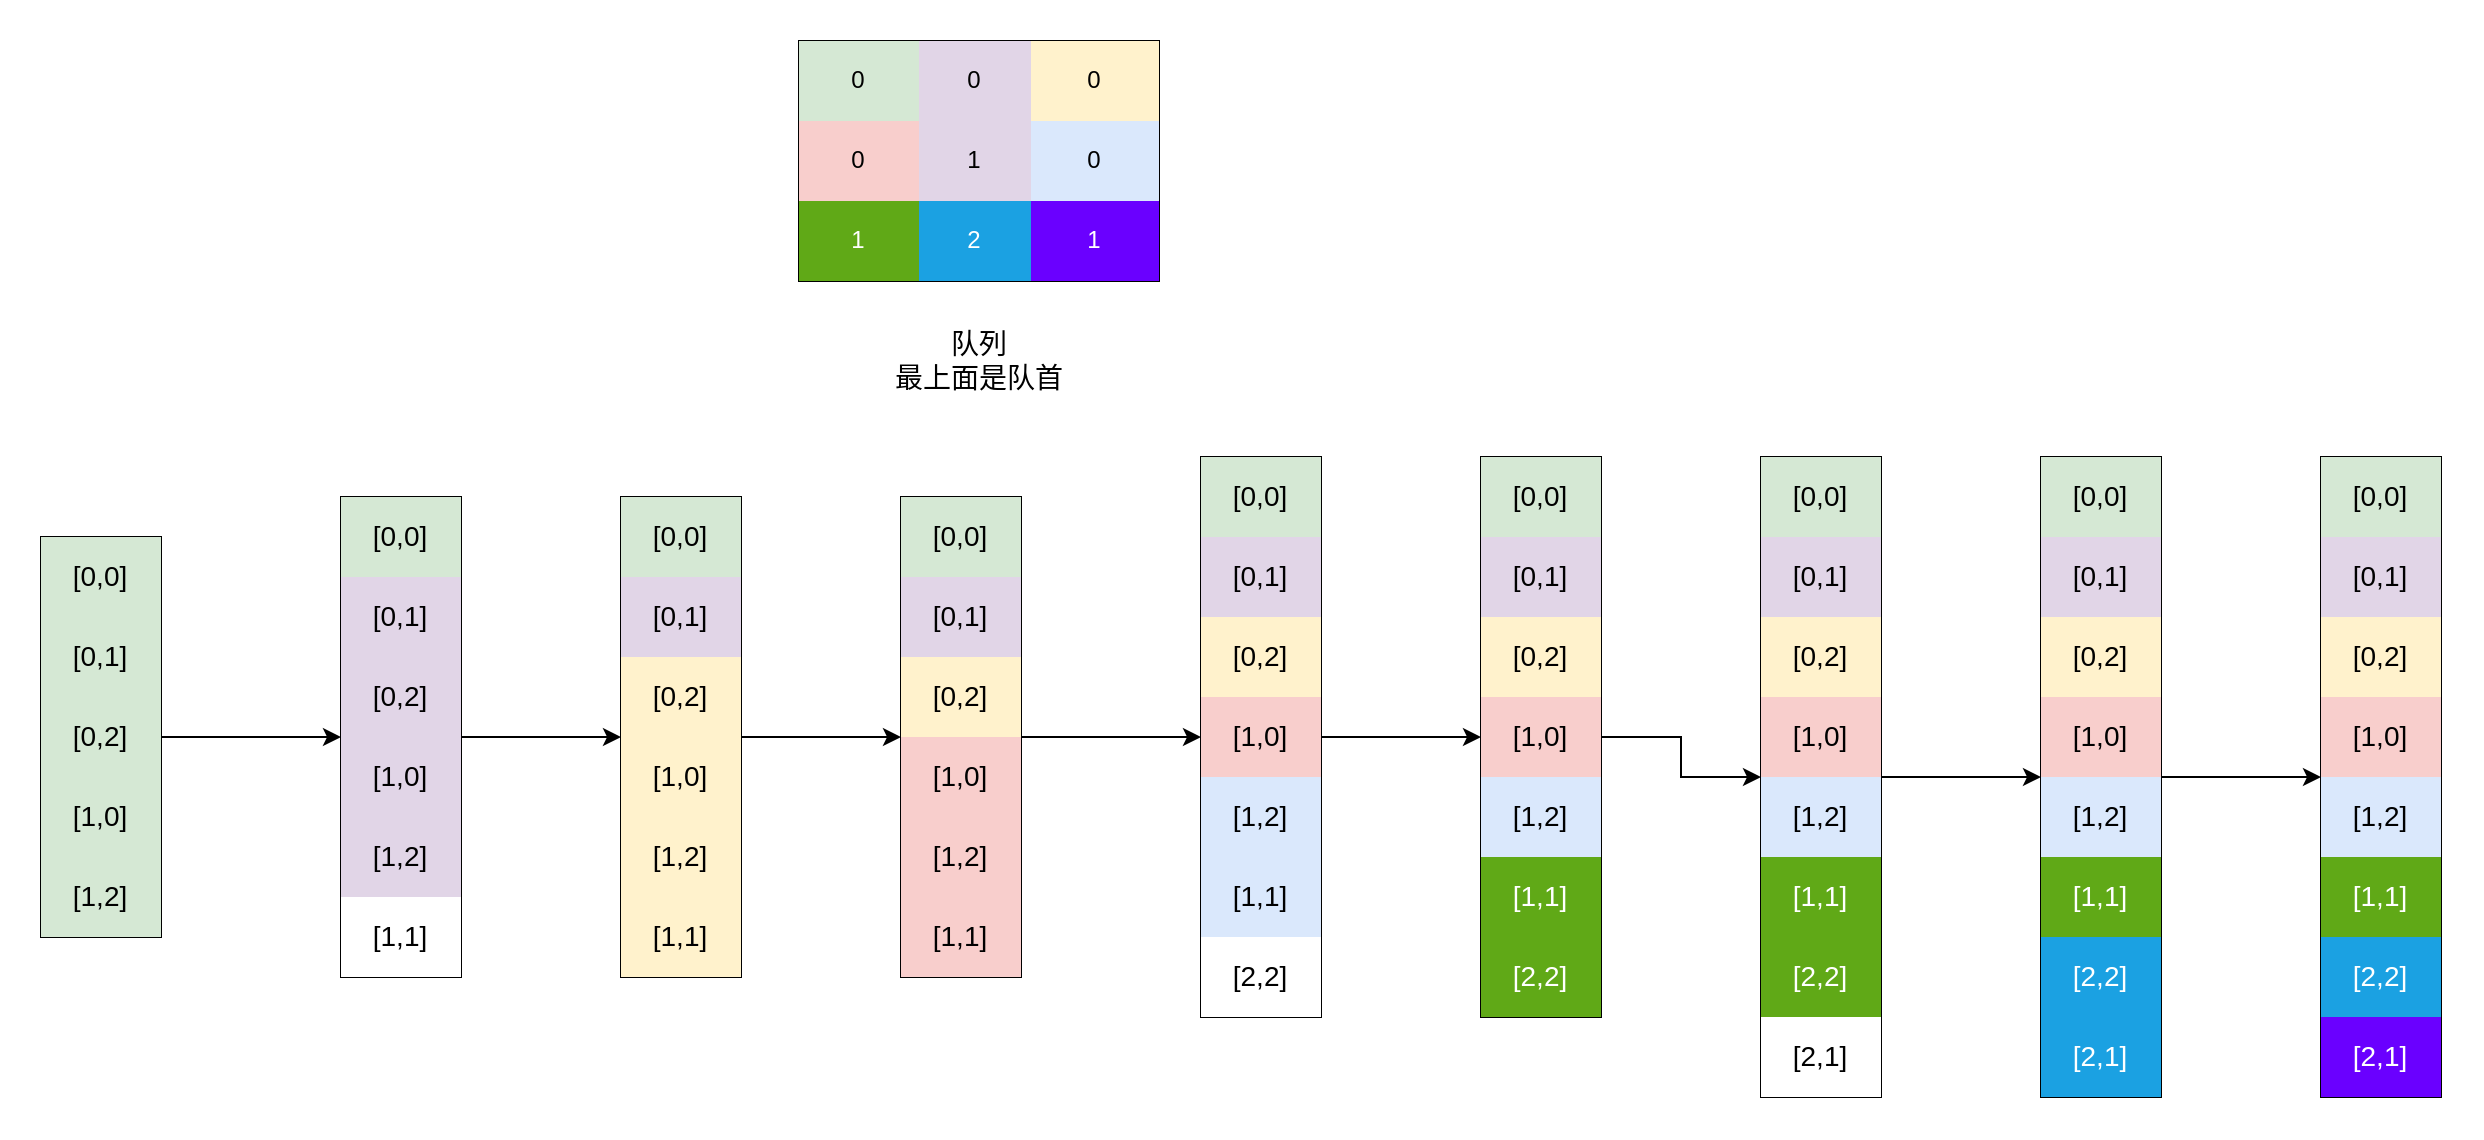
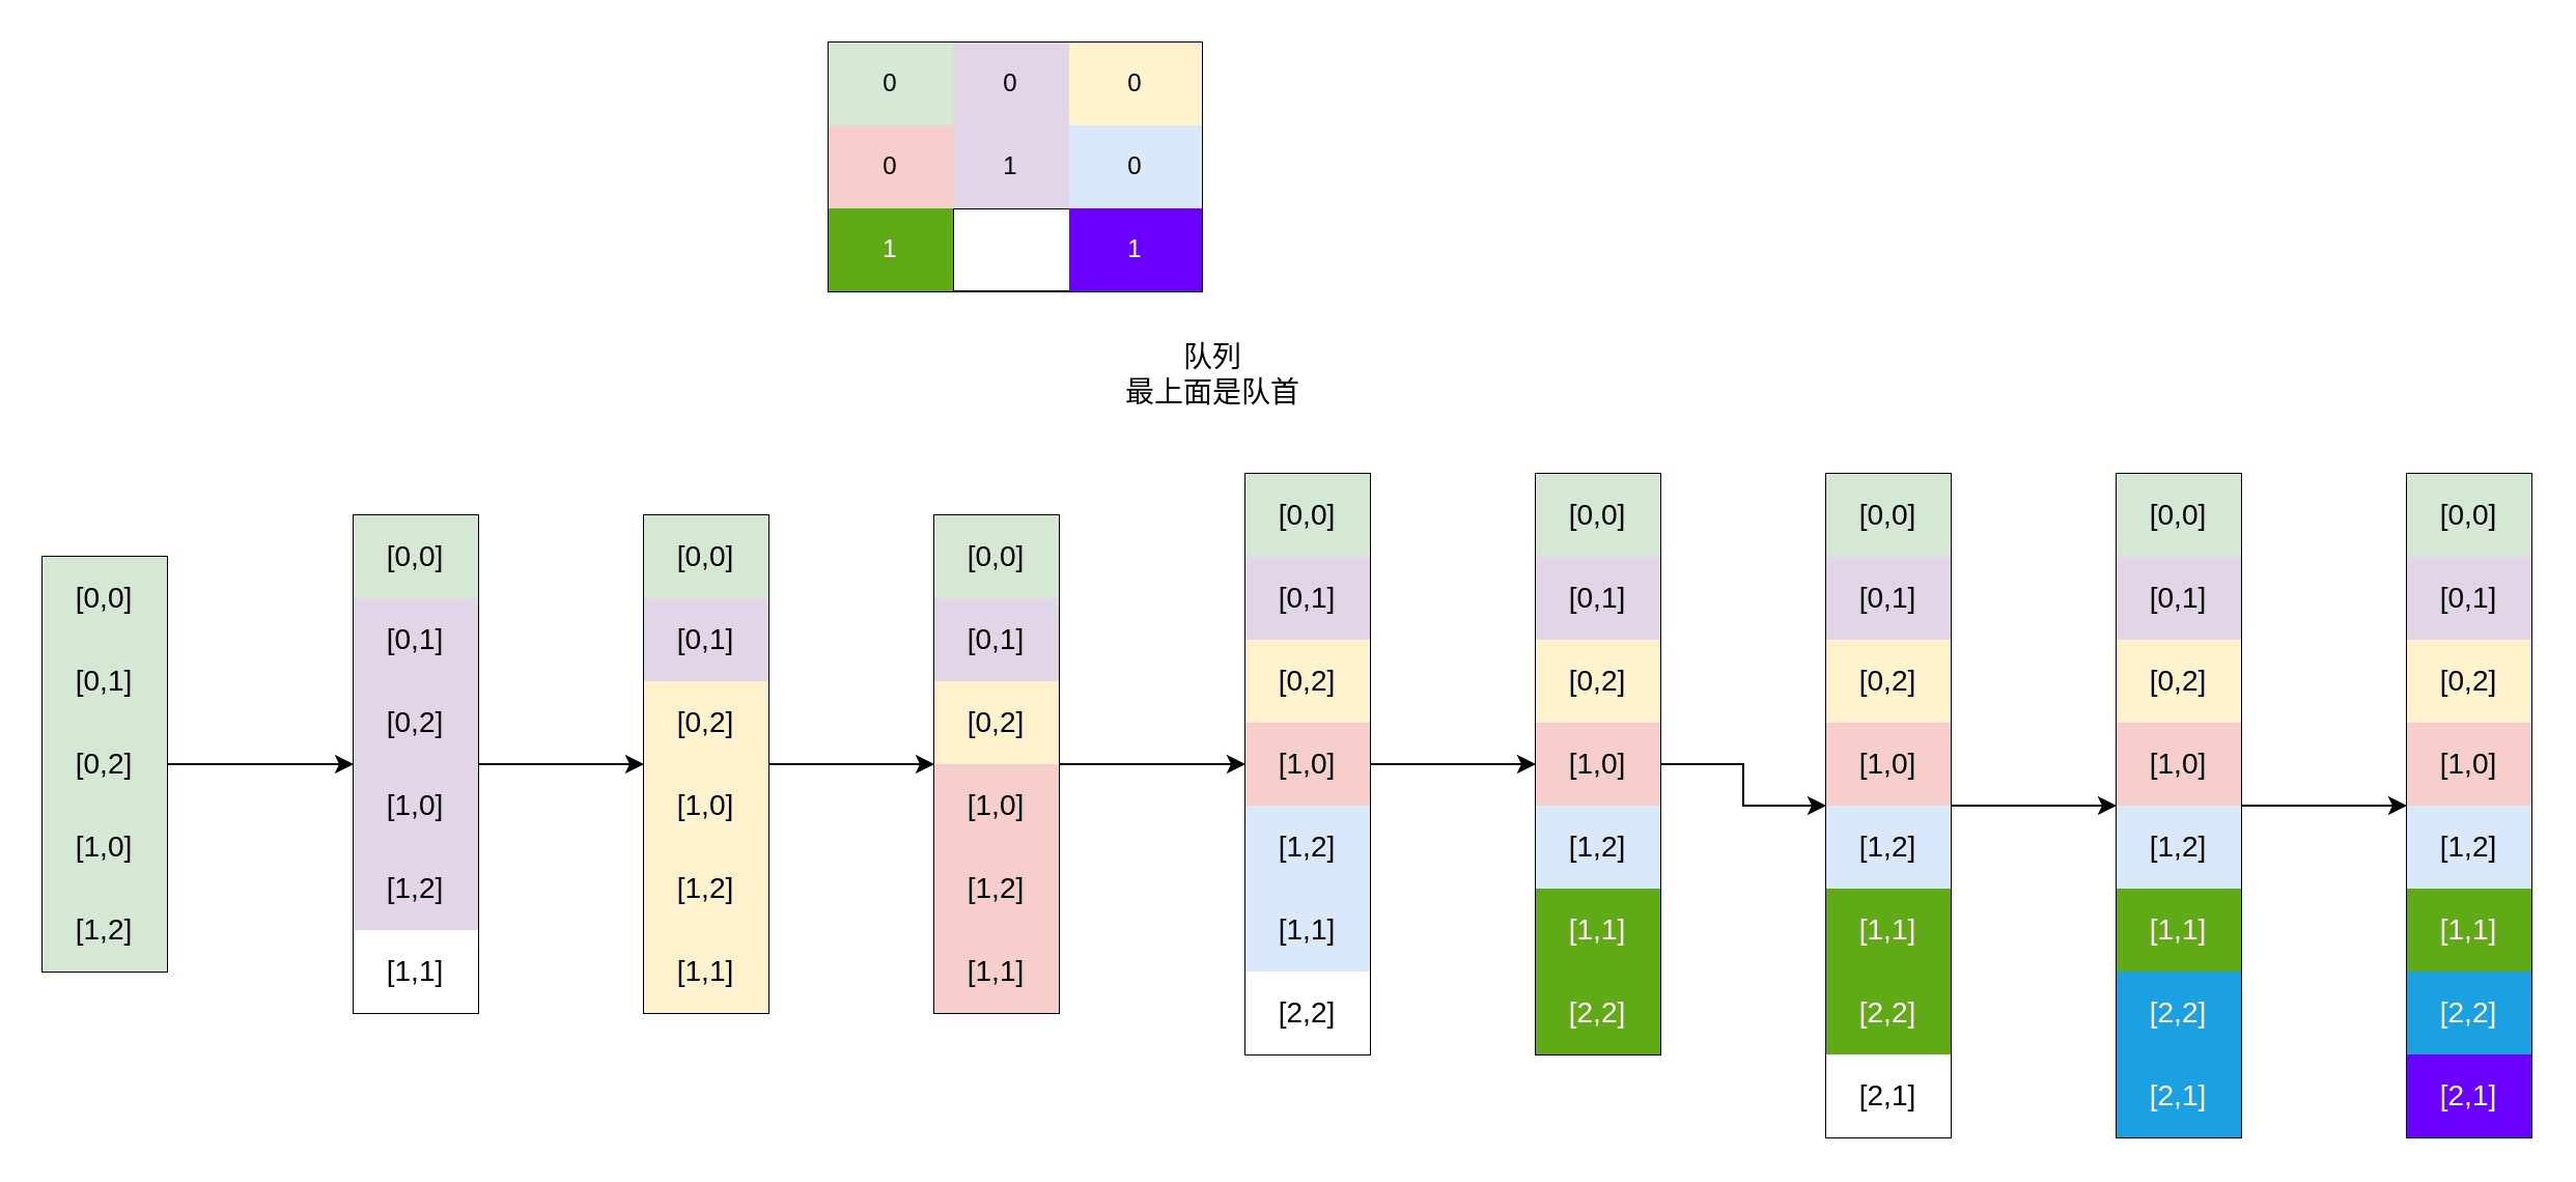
- <mxCell id="13" value="2" style="shape=partialRectangle;html=1;whiteSpace=wrap;connectable=0;overflow=hidden;fillColor=#1ba1e2;top=0;left=0;bottom=0;right=0;pointerEvents=1;fontColor=#ffffff;strokeColor=#006EAF;" vertex="1" parent="11"><mxGeometry x="60" width="56" height="40" as="geometry"><mxRectangle width="56" height="40" as="alternateBounds" /></mxGeometry></mxCell>
- <mxCell id="27" value="队列&lt;br&gt;最上面是队首&lt;br&gt;" style="text;html=1;align=center;verticalAlign=middle;resizable=0;points=[];autosize=1;strokeColor=none;fillColor=none;fontSize=14;" vertex="1" parent="1"><mxGeometry x="439" y="160" width="100" height="40" as="geometry" /></mxCell>
+ <mxCell id="27" value="队列&lt;br&gt;最上面是队首&lt;br&gt;" style="text;html=1;align=center;verticalAlign=middle;resizable=0;points=[];autosize=1;strokeColor=none;fillColor=none;fontSize=14;" vertex="1" parent="1"><mxGeometry x="534" y="160" width="100" height="40" as="geometry" /></mxCell>
